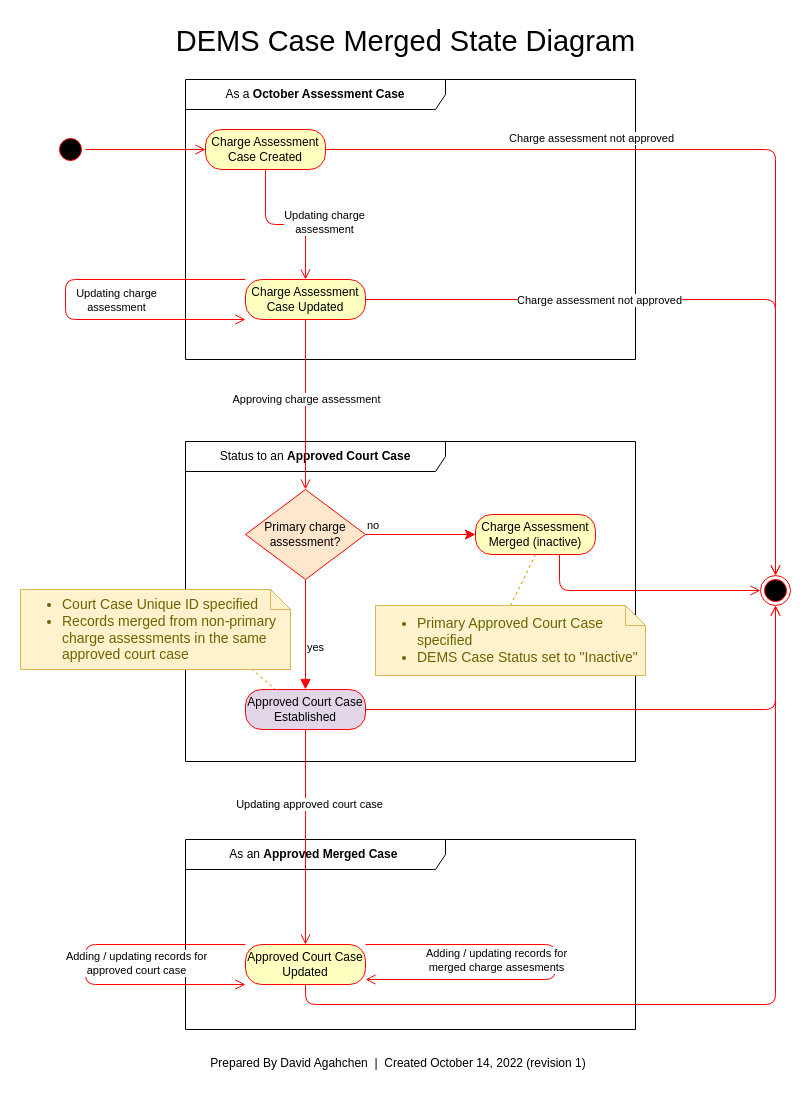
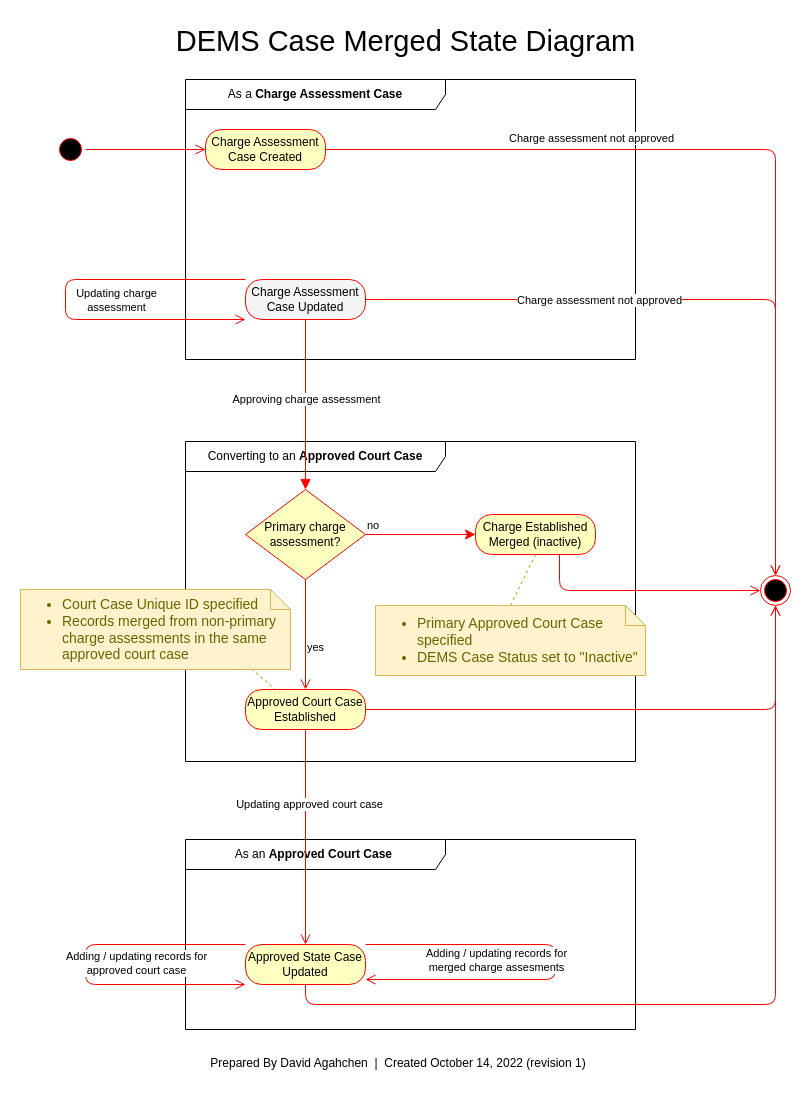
- <mxCell id="2" value="As a &lt;b&gt;October Assessment Case&lt;/b&gt;" style="shape=umlFrame;whiteSpace=wrap;html=1;width=260;height=30;" parent="1" vertex="1"><mxGeometry x="185" y="79" width="450" height="280" as="geometry" /></mxCell>
+ <mxCell id="2" value="As a &lt;b&gt;Charge Assessment Case&lt;/b&gt;" style="shape=umlFrame;whiteSpace=wrap;html=1;width=260;height=30;" parent="1" vertex="1"><mxGeometry x="185" y="79" width="450" height="280" as="geometry" /></mxCell>
- <mxCell id="5" value="" style="edgeStyle=orthogonalEdgeStyle;html=1;verticalAlign=bottom;endArrow=open;endSize=8;strokeColor=#ff0000;entryX=0.5;entryY=0;entryDx=0;entryDy=0;" parent="1" source="4" target="9" edge="1"><mxGeometry relative="1" as="geometry"><mxPoint x="290" y="329" as="targetPoint" /></mxGeometry></mxCell>
- <mxCell id="6" value="Updating charge &lt;br&gt;assessment" style="edgeLabel;html=1;align=center;verticalAlign=middle;resizable=0;points=[];" parent="5" vertex="1" connectable="0"><mxGeometry x="0.009" y="3" relative="1" as="geometry"><mxPoint x="37" as="offset" /></mxGeometry></mxCell>
- <mxCell id="9" value="Charge Assessment&lt;br&gt;Case Updated" style="rounded=1;whiteSpace=wrap;html=1;arcSize=40;fontColor=#000000;fillColor=#ffffc0;strokeColor=#ff0000;" parent="1" vertex="1"><mxGeometry x="245" y="279" width="120" height="40" as="geometry" /></mxCell>
+ <mxCell id="9" value="Charge Assessment&lt;br&gt;Case Updated" style="rounded=1;whiteSpace=wrap;html=1;arcSize=40;fontColor=#000000;fillColor=#f5f5f5;strokeColor=#ff0000;" parent="1" vertex="1"><mxGeometry x="245" y="279" width="120" height="40" as="geometry" /></mxCell>
- <mxCell id="8" value="Status to an &lt;b&gt;Approved Court Case&lt;/b&gt;" style="shape=umlFrame;whiteSpace=wrap;html=1;width=260;height=30;" parent="1" vertex="1"><mxGeometry x="185" y="441" width="450" height="320" as="geometry" /></mxCell>
+ <mxCell id="8" value="Converting to an &lt;b&gt;Approved Court Case&lt;/b&gt;" style="shape=umlFrame;whiteSpace=wrap;html=1;width=260;height=30;" parent="1" vertex="1"><mxGeometry x="185" y="441" width="450" height="320" as="geometry" /></mxCell>
- <mxCell id="10" value="" style="edgeStyle=orthogonalEdgeStyle;html=1;verticalAlign=bottom;endArrow=open;endSize=8;strokeColor=#ff0000;entryX=0.5;entryY=0;entryDx=0;entryDy=0;exitX=0.5;exitY=1;exitDx=0;exitDy=0;" parent="1" source="9" target="23" edge="1"><mxGeometry relative="1" as="geometry"><mxPoint x="75" y="479" as="targetPoint" /><mxPoint x="645" y="809" as="sourcePoint" /></mxGeometry></mxCell>
+ <mxCell id="10" value="" style="edgeStyle=orthogonalEdgeStyle;html=1;verticalAlign=bottom;endArrow=block;endSize=8;strokeColor=#ff0000;entryX=0.5;entryY=0;entryDx=0;entryDy=0;exitX=0.5;exitY=1;exitDx=0;exitDy=0;" parent="1" source="9" target="23" edge="1"><mxGeometry relative="1" as="geometry"><mxPoint x="75" y="479" as="targetPoint" /><mxPoint x="645" y="809" as="sourcePoint" /></mxGeometry></mxCell>
- <mxCell id="23" value="Primary charge assessment?" style="rhombus;whiteSpace=wrap;html=1;fillColor=#ffe6cc;strokeColor=#ff0000;" parent="1" vertex="1"><mxGeometry x="245" y="489" width="120" height="90" as="geometry" /></mxCell>
+ <mxCell id="23" value="Primary charge assessment?" style="rhombus;whiteSpace=wrap;html=1;fillColor=#ffffc0;strokeColor=#ff0000;" parent="1" vertex="1"><mxGeometry x="245" y="489" width="120" height="90" as="geometry" /></mxCell>
- <mxCell id="26" value="Charge Assessment Merged (inactive)" style="rounded=1;whiteSpace=wrap;html=1;arcSize=40;fontColor=#000000;fillColor=#ffffc0;strokeColor=#ff0000;" parent="1" vertex="1"><mxGeometry x="475" y="514" width="120" height="40" as="geometry" /></mxCell>
+ <mxCell id="26" value="Charge Established Merged (inactive)" style="rounded=1;whiteSpace=wrap;html=1;arcSize=40;fontColor=#000000;fillColor=#ffffc0;strokeColor=#ff0000;" parent="1" vertex="1"><mxGeometry x="475" y="514" width="120" height="40" as="geometry" /></mxCell>
- <mxCell id="25" value="yes" style="edgeStyle=orthogonalEdgeStyle;html=1;align=left;verticalAlign=top;endArrow=block;endSize=8;strokeColor=#ff0000;exitX=0.5;exitY=1;exitDx=0;exitDy=0;entryX=0.5;entryY=0;entryDx=0;entryDy=0;" parent="1" source="23" target="27" edge="1"><mxGeometry relative="1" as="geometry"><mxPoint x="385" y="699" as="targetPoint" /><mxPoint x="305" y="589" as="sourcePoint" /></mxGeometry></mxCell>
+ <mxCell id="25" value="yes" style="edgeStyle=orthogonalEdgeStyle;html=1;align=left;verticalAlign=top;endArrow=open;endSize=8;strokeColor=#ff0000;exitX=0.5;exitY=1;exitDx=0;exitDy=0;entryX=0.5;entryY=0;entryDx=0;entryDy=0;" parent="1" source="23" target="27" edge="1"><mxGeometry relative="1" as="geometry"><mxPoint x="385" y="699" as="targetPoint" /><mxPoint x="305" y="589" as="sourcePoint" /></mxGeometry></mxCell>
- <mxCell id="27" value="Approved Court Case&lt;br&gt;Established" style="rounded=1;whiteSpace=wrap;html=1;arcSize=40;fontColor=#000000;fillColor=#e1d5e7;strokeColor=#ff0000;" parent="1" vertex="1"><mxGeometry x="245" y="689" width="120" height="40" as="geometry" /></mxCell>
+ <mxCell id="27" value="Approved Court Case&lt;br&gt;Established" style="rounded=1;whiteSpace=wrap;html=1;arcSize=40;fontColor=#000000;fillColor=#ffffc0;strokeColor=#ff0000;" parent="1" vertex="1"><mxGeometry x="245" y="689" width="120" height="40" as="geometry" /></mxCell>
- <mxCell id="7" value="As an &lt;b&gt;Approved Merged Case&amp;nbsp;&lt;/b&gt;" style="shape=umlFrame;whiteSpace=wrap;html=1;width=260;height=30;" parent="1" vertex="1"><mxGeometry x="185" y="839" width="450" height="190" as="geometry" /></mxCell>
+ <mxCell id="7" value="As an &lt;b&gt;Approved Court Case&amp;nbsp;&lt;/b&gt;" style="shape=umlFrame;whiteSpace=wrap;html=1;width=260;height=30;" parent="1" vertex="1"><mxGeometry x="185" y="839" width="450" height="190" as="geometry" /></mxCell>
- <mxCell id="12" value="Approved Court Case Updated" style="rounded=1;whiteSpace=wrap;html=1;arcSize=40;fontColor=#000000;fillColor=#ffffc0;strokeColor=#ff0000;" parent="1" vertex="1"><mxGeometry x="245" y="944" width="120" height="40" as="geometry" /></mxCell>
+ <mxCell id="12" value="Approved State Case Updated" style="rounded=1;whiteSpace=wrap;html=1;arcSize=40;fontColor=#000000;fillColor=#ffffc0;strokeColor=#ff0000;" parent="1" vertex="1"><mxGeometry x="245" y="944" width="120" height="40" as="geometry" /></mxCell>
